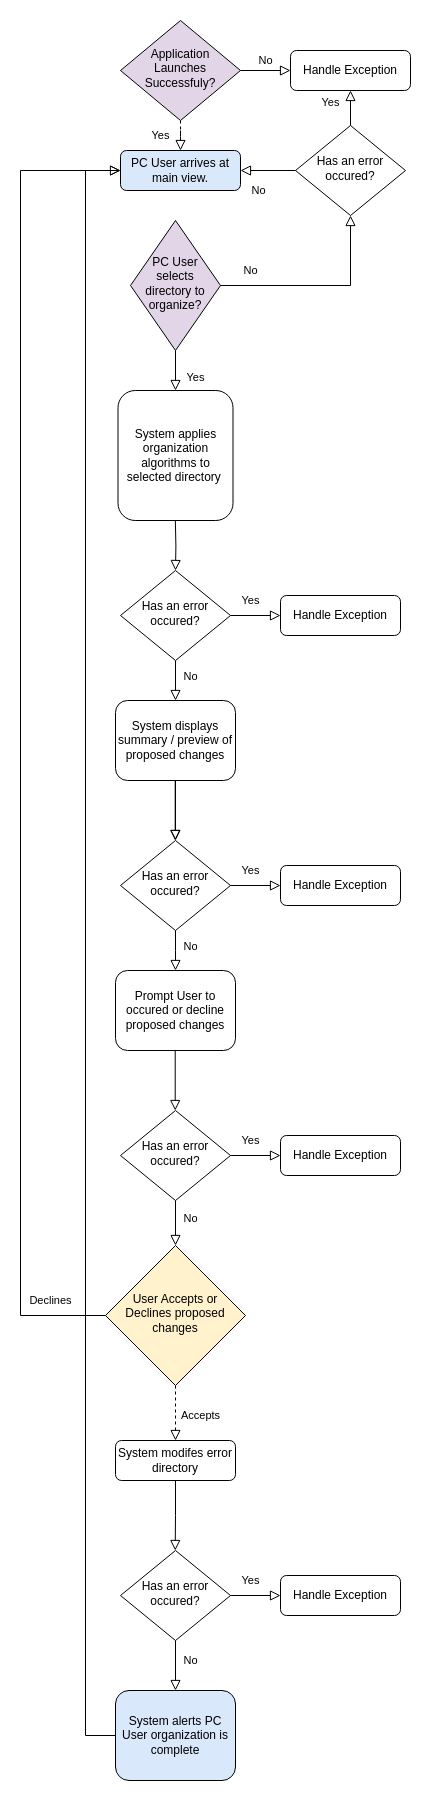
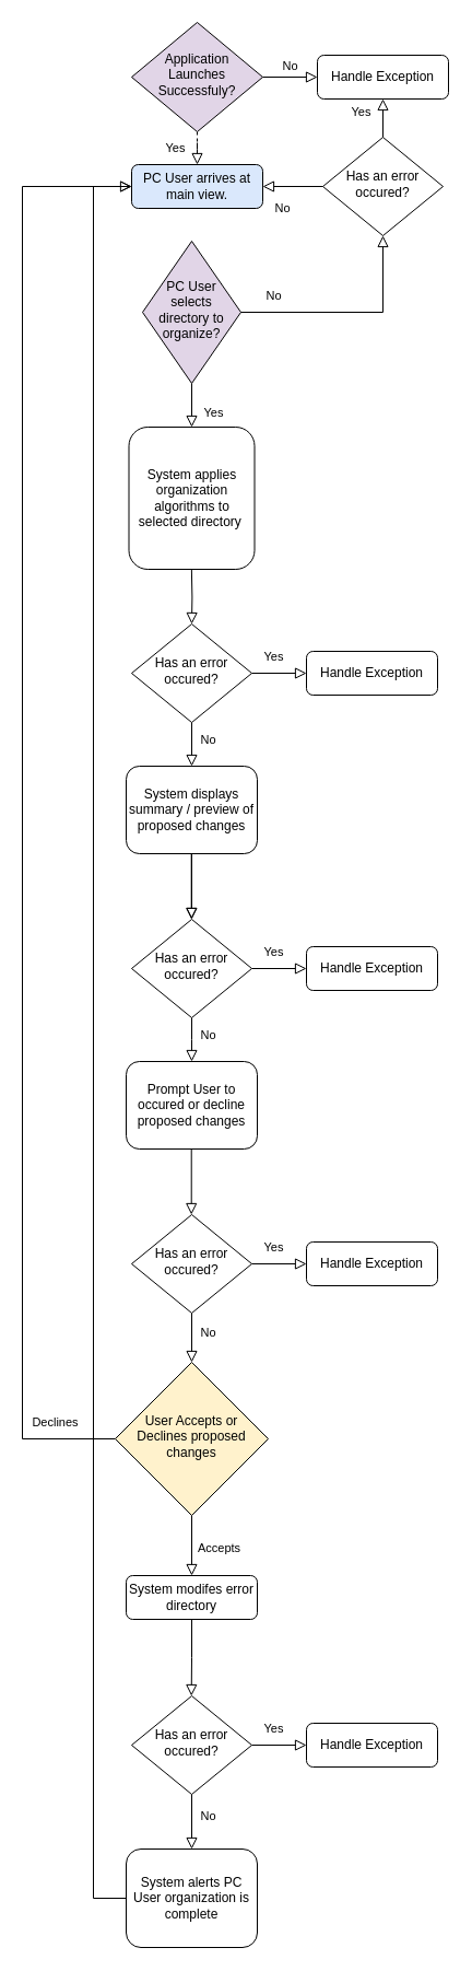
- <mxCell id="33" value="Accepts" style="rounded=0;html=1;jettySize=auto;orthogonalLoop=1;fontSize=11;endArrow=block;endFill=0;endSize=8;strokeWidth=1;shadow=0;labelBackgroundColor=none;edgeStyle=orthogonalEdgeStyle;exitX=0.5;exitY=1;exitDx=0;exitDy=0;entryX=0.5;entryY=0;entryDx=0;entryDy=0;dashed=1;" edge="1" parent="1" source="32" target="35"><mxGeometry x="0.077" y="25" relative="1" as="geometry"><mxPoint as="offset" /><mxPoint x="240" y="1375" as="sourcePoint" /><mxPoint x="175" y="1450" as="targetPoint" /></mxGeometry></mxCell>
+ <mxCell id="33" value="Accepts" style="rounded=0;html=1;jettySize=auto;orthogonalLoop=1;fontSize=11;endArrow=block;endFill=0;endSize=8;strokeWidth=1;shadow=0;labelBackgroundColor=none;edgeStyle=orthogonalEdgeStyle;exitX=0.5;exitY=1;exitDx=0;exitDy=0;entryX=0.5;entryY=0;entryDx=0;entryDy=0;" edge="1" parent="1" source="32" target="35"><mxGeometry x="0.077" y="25" relative="1" as="geometry"><mxPoint as="offset" /><mxPoint x="240" y="1375" as="sourcePoint" /><mxPoint x="175" y="1450" as="targetPoint" /></mxGeometry></mxCell>
- <mxCell id="41" value="System alerts PC User organization is complete" style="rounded=1;whiteSpace=wrap;html=1;fontSize=12;glass=0;strokeWidth=1;shadow=0;fillColor=#dae8fc;" vertex="1" parent="1"><mxGeometry x="115" y="1690" width="120" height="90" as="geometry" /></mxCell>
+ <mxCell id="41" value="System alerts PC User organization is complete" style="rounded=1;whiteSpace=wrap;html=1;fontSize=12;glass=0;strokeWidth=1;shadow=0;" vertex="1" parent="1"><mxGeometry x="115" y="1690" width="120" height="90" as="geometry" /></mxCell>
